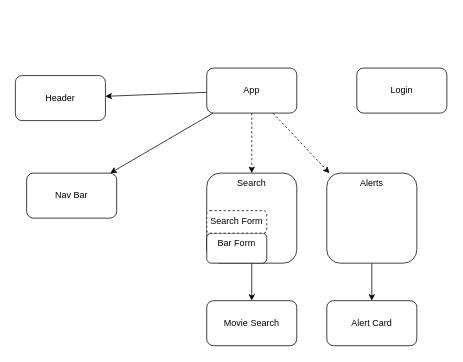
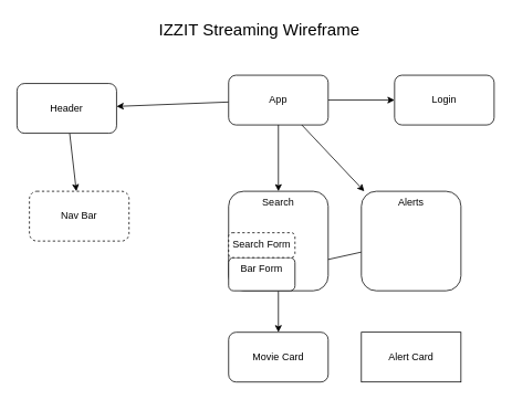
+ <mxCell id="19" value="IZZIT Streaming Wireframe&amp;nbsp;" style="text;html=1;strokeColor=none;fillColor=none;align=center;verticalAlign=middle;whiteSpace=wrap;rounded=0;fontSize=20;" parent="1" vertex="1"><mxGeometry x="125" y="20" width="380" height="30" as="geometry" /></mxCell>
- <mxCell id="13" value="" style="endArrow=classic;html=1;entryX=0.5;entryY=0;entryDx=0;entryDy=0;exitX=0.5;exitY=1;exitDx=0;exitDy=0;dashed=1;" parent="1" source="5" target="12" edge="1"><mxGeometry width="50" height="50" relative="1" as="geometry"><mxPoint x="285" y="170" as="sourcePoint" /><mxPoint x="325" y="210" as="targetPoint" /></mxGeometry></mxCell>
+ <mxCell id="13" value="" style="endArrow=classic;html=1;entryX=0.5;entryY=0;entryDx=0;entryDy=0;exitX=0.5;exitY=1;exitDx=0;exitDy=0;" parent="1" source="5" target="12" edge="1"><mxGeometry width="50" height="50" relative="1" as="geometry"><mxPoint x="285" y="170" as="sourcePoint" /><mxPoint x="325" y="210" as="targetPoint" /></mxGeometry></mxCell>
- <mxCell id="2" value="" style="edgeStyle=none;html=1;dashed=1;" parent="1" source="5" target="7" edge="1"><mxGeometry relative="1" as="geometry" /></mxCell>
+ <mxCell id="2" value="" style="edgeStyle=none;html=1;" parent="1" source="5" target="7" edge="1"><mxGeometry relative="1" as="geometry" /></mxCell>
- <mxCell id="4" value="" style="edgeStyle=none;html=1;" parent="1" source="5" target="10" edge="1"><mxGeometry relative="1" as="geometry" /></mxCell>
+ <mxCell id="4" value="" style="edgeStyle=none;html=1;" parent="1" source="5" target="18" edge="1"><mxGeometry relative="1" as="geometry" /></mxCell>
+ <mxCell id="8" value="" style="edgeStyle=none;html=1;" parent="1" source="9" target="10" edge="1"><mxGeometry relative="1" as="geometry" /></mxCell>
- <mxCell id="10" value="Nav Bar" style="whiteSpace=wrap;html=1;rounded=1;" parent="1" vertex="1"><mxGeometry x="35" y="230" width="120" height="60" as="geometry" /></mxCell>
+ <mxCell id="10" value="Nav Bar" style="whiteSpace=wrap;html=1;rounded=1;dashed=1;" parent="1" vertex="1"><mxGeometry x="35" y="230" width="120" height="60" as="geometry" /></mxCell>
- <mxCell id="6" value="" style="edgeStyle=none;html=1;" parent="1" source="7" target="16" edge="1"><mxGeometry relative="1" as="geometry" /></mxCell>
+ <mxCell id="6" value="" style="edgeStyle=none;html=1;" parent="1" source="7" target="15" edge="1"><mxGeometry relative="1" as="geometry" /></mxCell>
- <mxCell id="17" value="Movie Search" style="whiteSpace=wrap;html=1;verticalAlign=middle;rounded=1;" parent="1" vertex="1"><mxGeometry x="275" y="400" width="120" height="60" as="geometry" /></mxCell>
+ <mxCell id="17" value="Movie Card" style="whiteSpace=wrap;html=1;verticalAlign=middle;rounded=1;" parent="1" vertex="1"><mxGeometry x="275" y="400" width="120" height="60" as="geometry" /></mxCell>
- <mxCell id="16" value="Alert Card" style="whiteSpace=wrap;html=1;verticalAlign=middle;rounded=1;" parent="1" vertex="1"><mxGeometry x="435" y="400" width="120" height="60" as="geometry" /></mxCell>
+ <mxCell id="16" value="Alert Card" style="whiteSpace=wrap;html=1;verticalAlign=middle;rounded=0;" parent="1" vertex="1"><mxGeometry x="435" y="400" width="120" height="60" as="geometry" /></mxCell>
